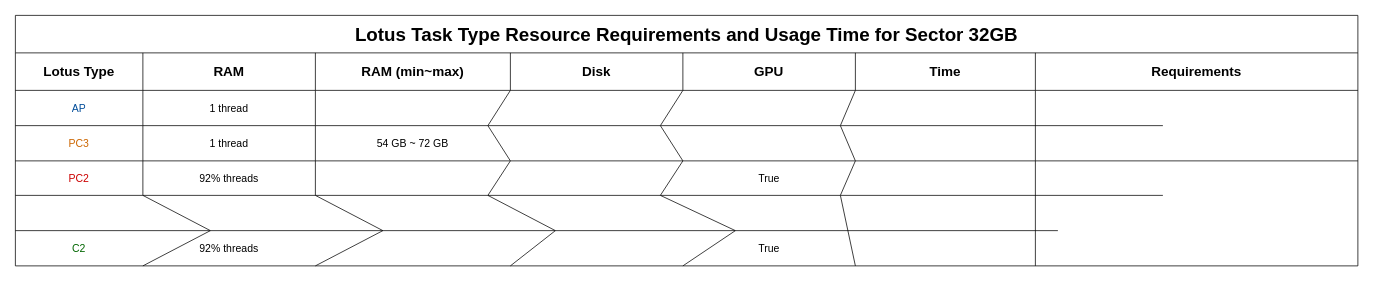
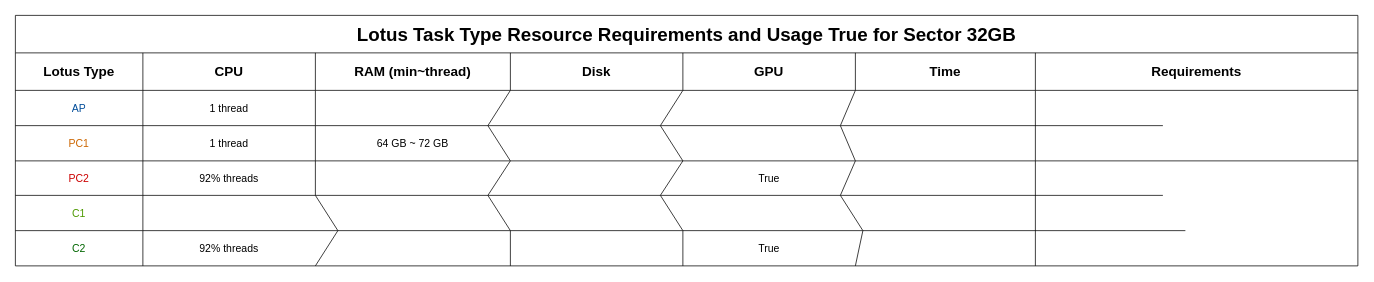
- <mxCell id="2" value="&lt;font style=&quot;font-size: 25px&quot;&gt;Lotus Task Type Resource Requirements and Usage Time for Sector 32GB&lt;/font&gt;" style="shape=table;html=1;whiteSpace=wrap;startSize=50;container=1;collapsible=0;childLayout=tableLayout;fontStyle=1;align=center;" vertex="1" parent="1"><mxGeometry x="20" y="20" width="1790" height="334" as="geometry" /></mxCell>
+ <mxCell id="2" value="&lt;font style=&quot;font-size: 25px&quot;&gt;Lotus Task Type Resource Requirements and Usage True for Sector 32GB&lt;/font&gt;" style="shape=table;html=1;whiteSpace=wrap;startSize=50;container=1;collapsible=0;childLayout=tableLayout;fontStyle=1;align=center;" vertex="1" parent="1"><mxGeometry x="20" y="20" width="1790" height="334" as="geometry" /></mxCell>
- <mxCell id="5" value="RAM" style="shape=partialRectangle;html=1;whiteSpace=wrap;connectable=0;fillColor=none;top=0;left=0;bottom=0;right=0;overflow=hidden;fontStyle=1;fontSize=18;" vertex="1" parent="3"><mxGeometry x="170" width="230" height="50" as="geometry" /></mxCell>
+ <mxCell id="5" value="CPU" style="shape=partialRectangle;html=1;whiteSpace=wrap;connectable=0;fillColor=none;top=0;left=0;bottom=0;right=0;overflow=hidden;fontStyle=1;fontSize=18;" vertex="1" parent="3"><mxGeometry x="170" width="230" height="50" as="geometry" /></mxCell>
- <mxCell id="6" value="RAM (min~max)" style="shape=partialRectangle;html=1;whiteSpace=wrap;connectable=0;fillColor=none;top=0;left=0;bottom=0;right=0;overflow=hidden;fontStyle=1;fontSize=18;" vertex="1" parent="3"><mxGeometry x="400" width="260" height="50" as="geometry" /></mxCell>
+ <mxCell id="6" value="RAM (min~thread)" style="shape=partialRectangle;html=1;whiteSpace=wrap;connectable=0;fillColor=none;top=0;left=0;bottom=0;right=0;overflow=hidden;fontStyle=1;fontSize=18;" vertex="1" parent="3"><mxGeometry x="400" width="260" height="50" as="geometry" /></mxCell>
- <mxCell id="19" value="&lt;font color=&quot;#cc6600&quot;&gt;PC3&lt;/font&gt;" style="shape=partialRectangle;html=1;whiteSpace=wrap;connectable=0;fillColor=none;top=0;left=0;bottom=0;right=0;overflow=hidden;fontSize=14;" vertex="1" parent="18"><mxGeometry width="170" height="47" as="geometry" /></mxCell>
+ <mxCell id="19" value="&lt;font color=&quot;#cc6600&quot;&gt;PC1&lt;/font&gt;" style="shape=partialRectangle;html=1;whiteSpace=wrap;connectable=0;fillColor=none;top=0;left=0;bottom=0;right=0;overflow=hidden;fontSize=14;" vertex="1" parent="18"><mxGeometry width="170" height="47" as="geometry" /></mxCell>
- <mxCell id="21" value="54 GB ~ 72 GB" style="shape=partialRectangle;html=1;whiteSpace=wrap;connectable=0;fillColor=none;top=0;left=0;bottom=0;right=0;overflow=hidden;fontSize=14;" vertex="1" parent="18"><mxGeometry x="400" width="260" height="47" as="geometry" /></mxCell>
+ <mxCell id="21" value="64 GB ~ 72 GB" style="shape=partialRectangle;html=1;whiteSpace=wrap;connectable=0;fillColor=none;top=0;left=0;bottom=0;right=0;overflow=hidden;fontSize=14;" vertex="1" parent="18"><mxGeometry x="400" width="260" height="47" as="geometry" /></mxCell>
+ <mxCell id="34" value="&lt;font color=&quot;#4d9900&quot;&gt;C1&lt;/font&gt;" style="shape=partialRectangle;html=1;whiteSpace=wrap;connectable=0;fillColor=none;top=0;left=0;bottom=0;right=0;overflow=hidden;fontSize=14;" vertex="1" parent="33"><mxGeometry width="170" height="47" as="geometry" /></mxCell>
